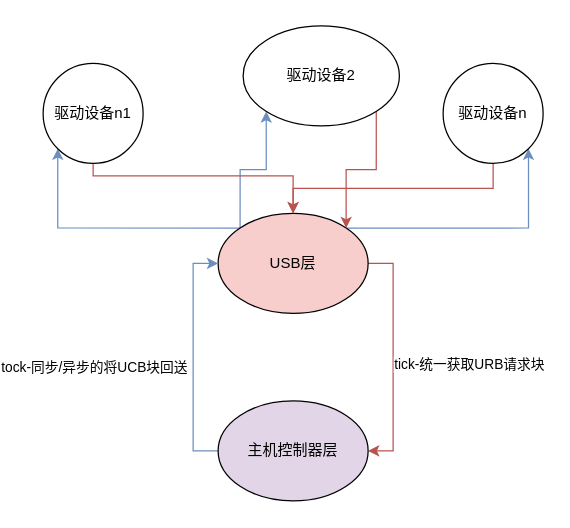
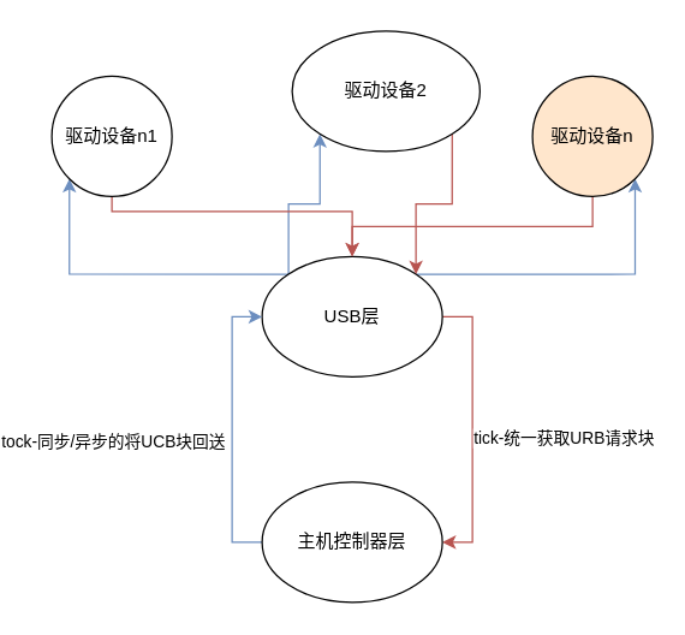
- <mxCell id="16" value="驱动设备n" style="ellipse;whiteSpace=wrap;html=1;aspect=fixed;" vertex="1" parent="1"><mxGeometry x="340" y="50" width="80" height="80" as="geometry" /></mxCell>
+ <mxCell id="16" value="驱动设备n" style="ellipse;whiteSpace=wrap;html=1;aspect=fixed;fillColor=#ffe6cc;" vertex="1" parent="1"><mxGeometry x="340" y="50" width="80" height="80" as="geometry" /></mxCell>
- <mxCell id="7" value="USB层" style="ellipse;whiteSpace=wrap;html=1;fillColor=#f8cecc;" vertex="1" parent="1"><mxGeometry x="160" y="170" width="120" height="80" as="geometry" /></mxCell>
+ <mxCell id="7" value="USB层" style="ellipse;whiteSpace=wrap;html=1;" vertex="1" parent="1"><mxGeometry x="160" y="170" width="120" height="80" as="geometry" /></mxCell>
- <mxCell id="10" value="主机控制器层" style="ellipse;whiteSpace=wrap;html=1;fillColor=#e1d5e7;" vertex="1" parent="1"><mxGeometry x="160" y="320" width="120" height="80" as="geometry" /></mxCell>
+ <mxCell id="10" value="主机控制器层" style="ellipse;whiteSpace=wrap;html=1;" vertex="1" parent="1"><mxGeometry x="160" y="320" width="120" height="80" as="geometry" /></mxCell>
